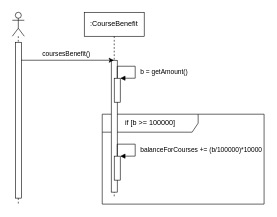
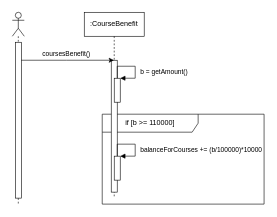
- <mxCell id="2" value="if [b &amp;gt;= 100000]" style="shape=umlFrame;whiteSpace=wrap;html=1;width=160;height=30;" parent="1" vertex="1"><mxGeometry x="170" y="190" width="270" height="150" as="geometry" /></mxCell>
+ <mxCell id="2" value="if [b &amp;gt;= 110000]" style="shape=umlFrame;whiteSpace=wrap;html=1;width=160;height=30;" parent="1" vertex="1"><mxGeometry x="170" y="190" width="270" height="150" as="geometry" /></mxCell>
